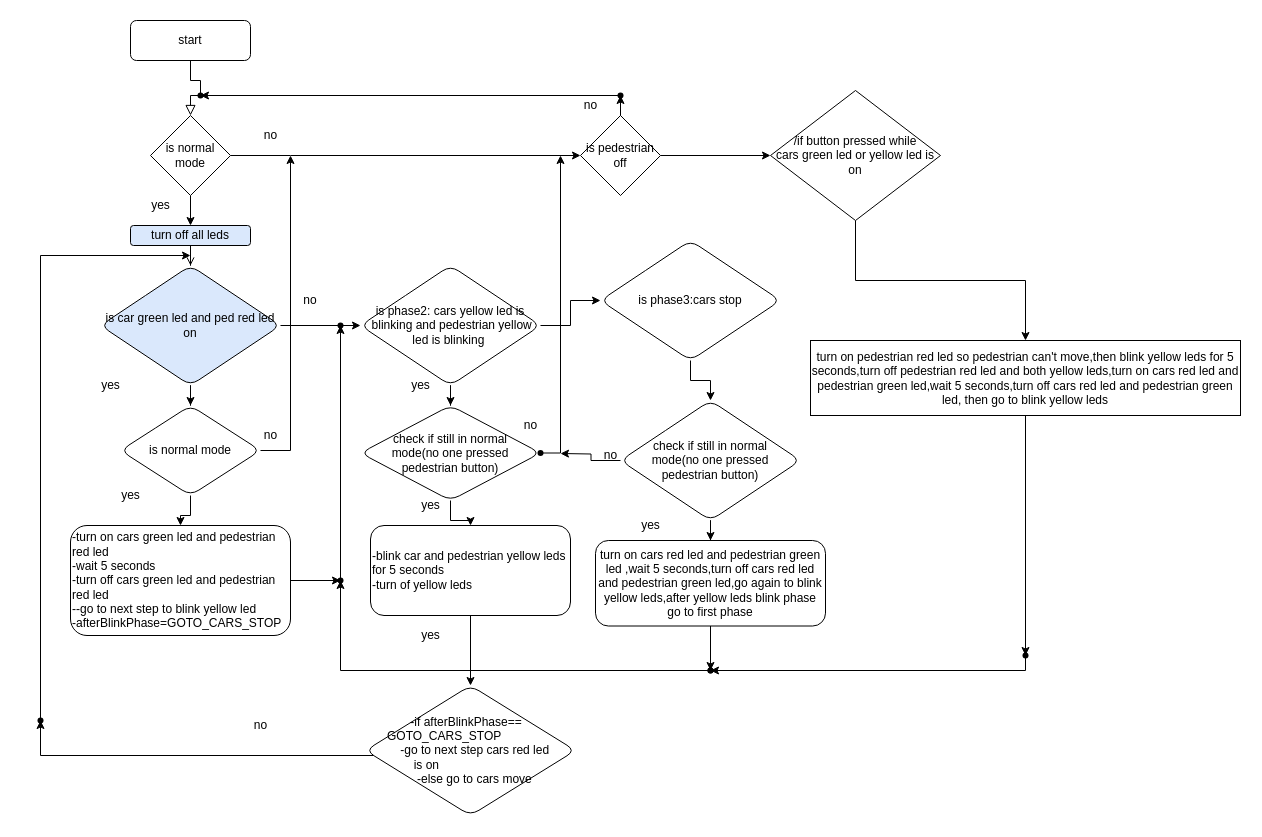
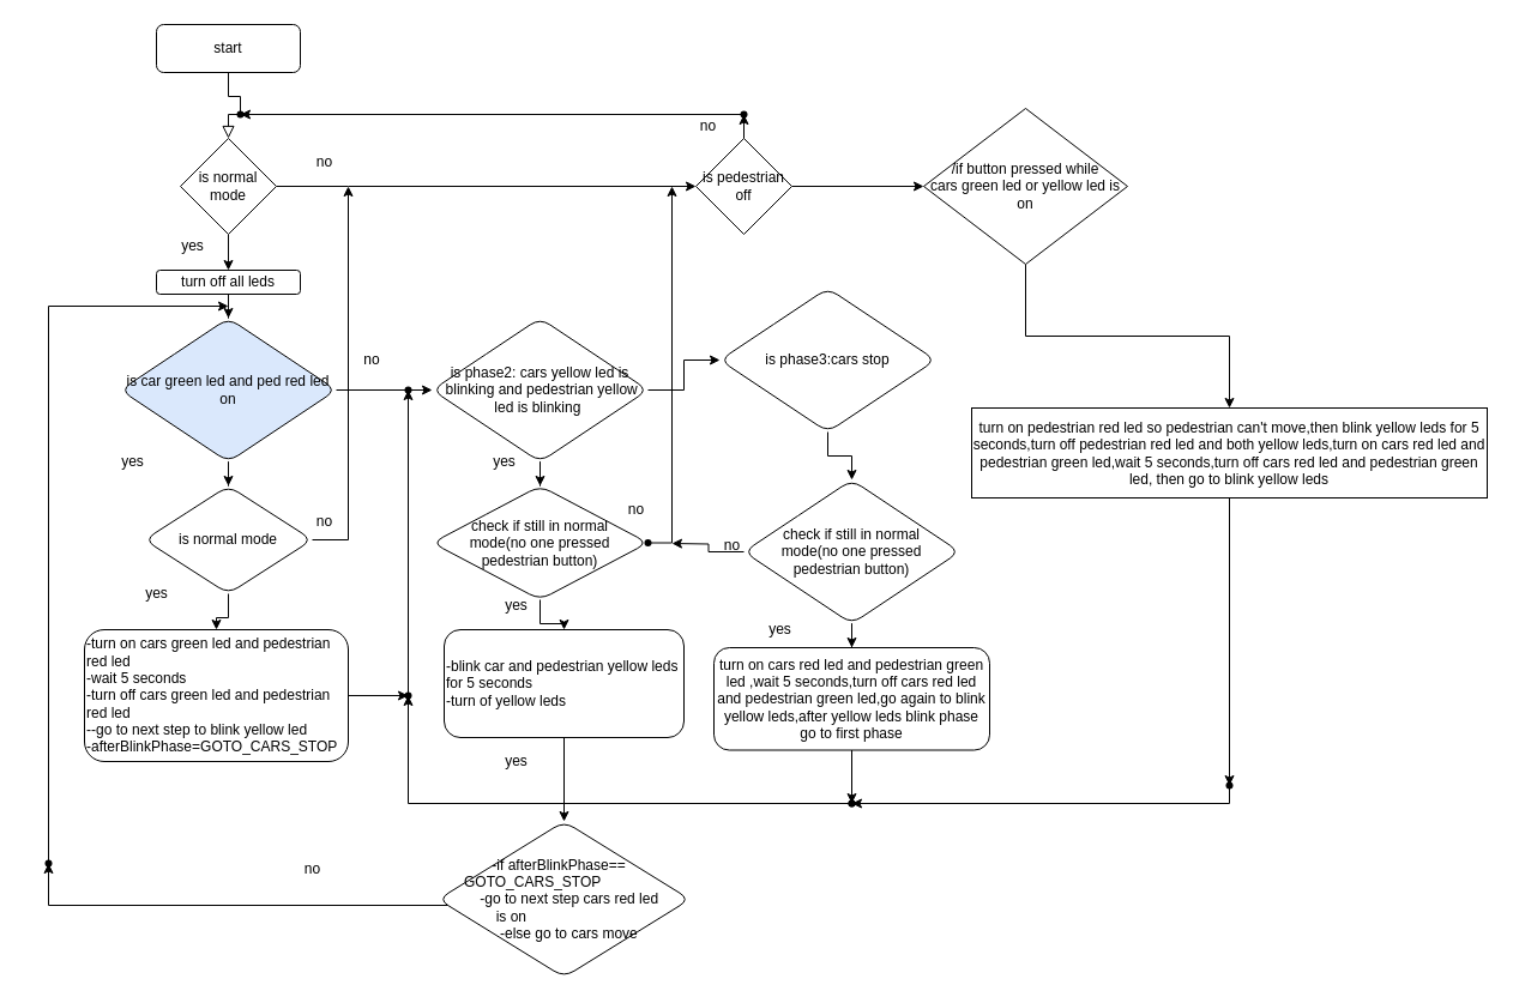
- <mxCell id="8" value="turn off all leds" style="rounded=1;whiteSpace=wrap;html=1;fillColor=#dae8fc;" vertex="1" parent="1"><mxGeometry x="130" y="225" width="120" height="20" as="geometry" /></mxCell>
+ <mxCell id="8" value="turn off all leds" style="rounded=1;whiteSpace=wrap;html=1;" vertex="1" parent="1"><mxGeometry x="130" y="225" width="120" height="20" as="geometry" /></mxCell>
- <mxCell id="7" value="" style="edgeStyle=orthogonalEdgeStyle;rounded=0;orthogonalLoop=1;jettySize=auto;html=1;endArrow=open;" edge="1" parent="1" source="8" target="11"><mxGeometry relative="1" as="geometry" /></mxCell>
+ <mxCell id="7" value="" style="edgeStyle=orthogonalEdgeStyle;rounded=0;orthogonalLoop=1;jettySize=auto;html=1;" edge="1" parent="1" source="8" target="11"><mxGeometry relative="1" as="geometry" /></mxCell>
